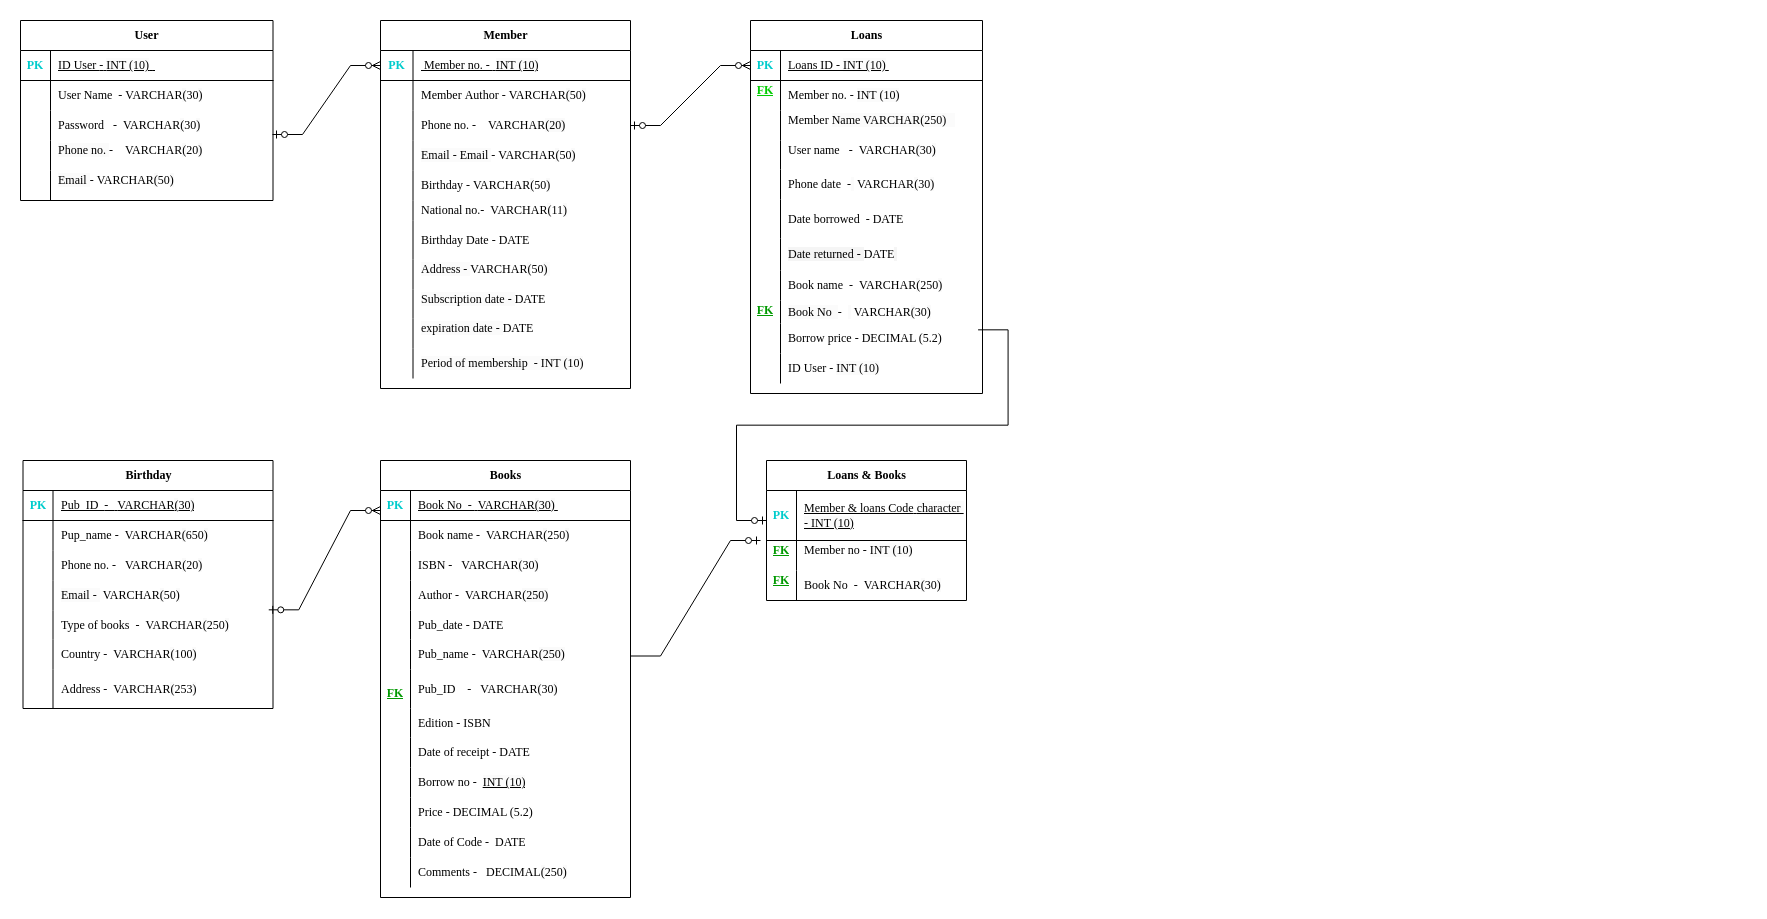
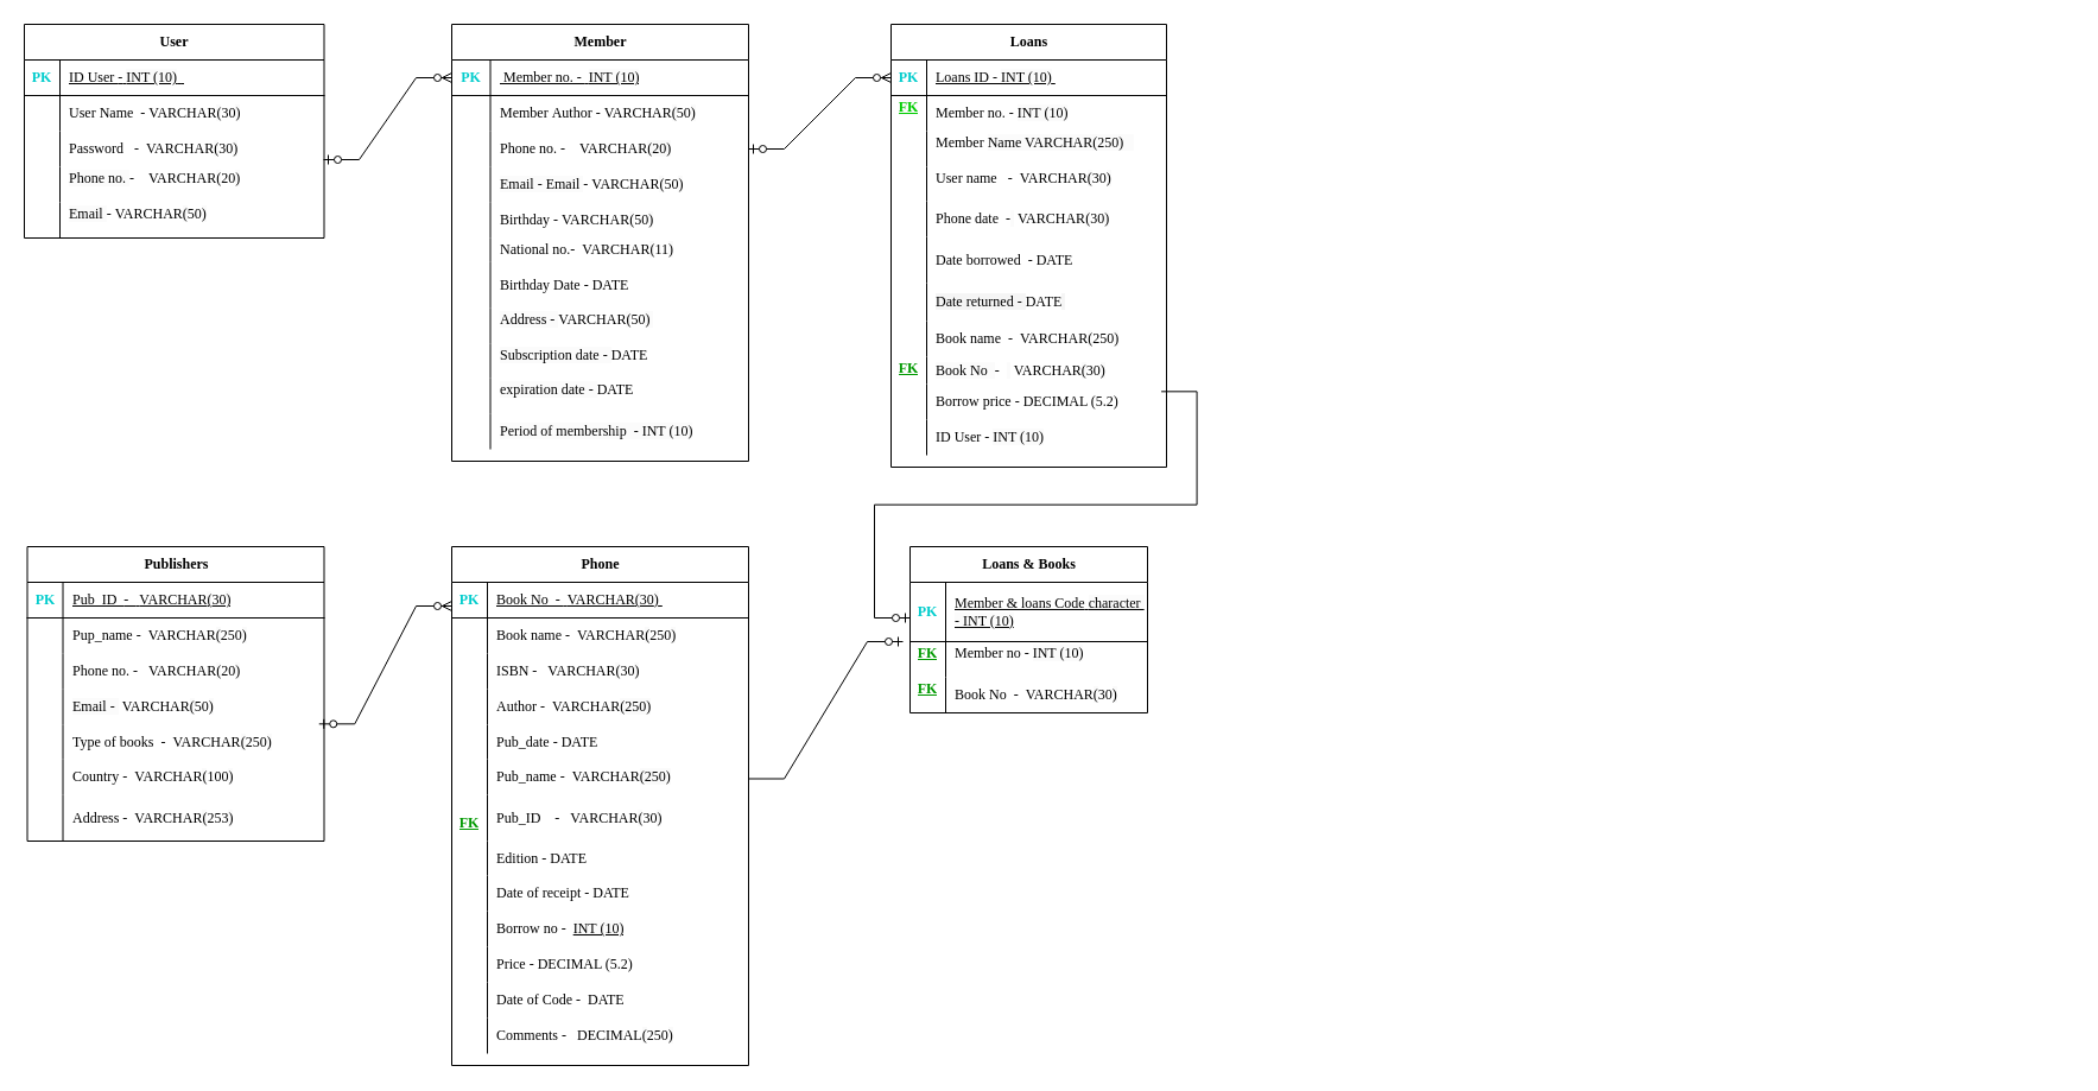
- <mxCell id="80" value="&lt;span&gt;Birthday&lt;/span&gt;" style="shape=table;startSize=30;container=1;collapsible=1;childLayout=tableLayout;fixedRows=1;rowLines=0;fontStyle=1;align=center;resizeLast=1;html=1;verticalAlign=middle;fontSize=12;fontFamily=Tahoma;" vertex="1" parent="1"><mxGeometry x="22.5" y="460" width="250" height="248" as="geometry"><mxRectangle x="290" y="-2120" width="80" height="30" as="alternateBounds" /></mxGeometry></mxCell>
+ <mxCell id="80" value="&lt;span&gt;Publishers&lt;/span&gt;" style="shape=table;startSize=30;container=1;collapsible=1;childLayout=tableLayout;fixedRows=1;rowLines=0;fontStyle=1;align=center;resizeLast=1;html=1;verticalAlign=middle;fontSize=12;fontFamily=Tahoma;" vertex="1" parent="1"><mxGeometry x="22.5" y="460" width="250" height="248" as="geometry"><mxRectangle x="290" y="-2120" width="80" height="30" as="alternateBounds" /></mxGeometry></mxCell>
- <mxCell id="102" value="Books" style="shape=table;startSize=30;container=1;collapsible=1;childLayout=tableLayout;fixedRows=1;rowLines=0;fontStyle=1;align=center;resizeLast=1;html=1;verticalAlign=middle;fontSize=12;fontFamily=Tahoma;" vertex="1" parent="1"><mxGeometry x="380" y="460" width="250" height="437" as="geometry"><mxRectangle x="290" y="-2120" width="80" height="30" as="alternateBounds" /></mxGeometry></mxCell>
+ <mxCell id="102" value="Phone" style="shape=table;startSize=30;container=1;collapsible=1;childLayout=tableLayout;fixedRows=1;rowLines=0;fontStyle=1;align=center;resizeLast=1;html=1;verticalAlign=middle;fontSize=12;fontFamily=Tahoma;" vertex="1" parent="1"><mxGeometry x="380" y="460" width="250" height="437" as="geometry"><mxRectangle x="290" y="-2120" width="80" height="30" as="alternateBounds" /></mxGeometry></mxCell>
- <mxCell id="86" value="Pup_name -&amp;nbsp;&lt;span style=&quot;color: light-dark(rgb(0, 0, 0), rgb(255, 255, 255)); background-color: transparent;&quot;&gt;&amp;nbsp;&lt;/span&gt;&lt;font style=&quot;color: rgb(0, 0, 0);&quot;&gt;&lt;span style=&quot;margin: 0px; padding: 0px; box-sizing: border-box;&quot; class=&quot;type&quot;&gt;VARCHAR&lt;/span&gt;&lt;span style=&quot;background-color: rgb(250, 250, 250);&quot;&gt;(&lt;/span&gt;&lt;span style=&quot;margin: 0px; padding: 0px; box-sizing: border-box;&quot; class=&quot;number&quot;&gt;650&lt;/span&gt;&lt;span style=&quot;background-color: rgb(250, 250, 250);&quot;&gt;)&lt;/span&gt;&lt;/font&gt;&amp;nbsp;" style="shape=partialRectangle;connectable=0;fillColor=none;top=0;left=0;bottom=0;right=0;align=left;spacingLeft=6;overflow=hidden;whiteSpace=wrap;html=1;verticalAlign=middle;fontStyle=0;fontSize=12;fontFamily=Tahoma;" vertex="1" parent="84"><mxGeometry x="30" width="220" height="30" as="geometry"><mxRectangle width="220" height="30" as="alternateBounds" /></mxGeometry></mxCell>
+ <mxCell id="86" value="Pup_name -&amp;nbsp;&lt;span style=&quot;color: light-dark(rgb(0, 0, 0), rgb(255, 255, 255)); background-color: transparent;&quot;&gt;&amp;nbsp;&lt;/span&gt;&lt;font style=&quot;color: rgb(0, 0, 0);&quot;&gt;&lt;span style=&quot;margin: 0px; padding: 0px; box-sizing: border-box;&quot; class=&quot;type&quot;&gt;VARCHAR&lt;/span&gt;&lt;span style=&quot;background-color: rgb(250, 250, 250);&quot;&gt;(&lt;/span&gt;&lt;span style=&quot;margin: 0px; padding: 0px; box-sizing: border-box;&quot; class=&quot;number&quot;&gt;250&lt;/span&gt;&lt;span style=&quot;background-color: rgb(250, 250, 250);&quot;&gt;)&lt;/span&gt;&lt;/font&gt;&amp;nbsp;" style="shape=partialRectangle;connectable=0;fillColor=none;top=0;left=0;bottom=0;right=0;align=left;spacingLeft=6;overflow=hidden;whiteSpace=wrap;html=1;verticalAlign=middle;fontStyle=0;fontSize=12;fontFamily=Tahoma;" vertex="1" parent="84"><mxGeometry x="30" width="220" height="30" as="geometry"><mxRectangle width="220" height="30" as="alternateBounds" /></mxGeometry></mxCell>
- <mxCell id="126" value="&lt;div&gt;Edition - ISBN&amp;nbsp;&lt;/div&gt;" style="shape=partialRectangle;connectable=0;fillColor=none;top=0;left=0;bottom=0;right=0;align=left;spacingLeft=6;overflow=hidden;whiteSpace=wrap;html=1;verticalAlign=middle;fontStyle=0;fontSize=12;fontFamily=Tahoma;" vertex="1" parent="124"><mxGeometry x="30" width="220" height="29" as="geometry"><mxRectangle width="220" height="29" as="alternateBounds" /></mxGeometry></mxCell>
+ <mxCell id="126" value="&lt;div&gt;Edition - DATE&amp;nbsp;&lt;/div&gt;" style="shape=partialRectangle;connectable=0;fillColor=none;top=0;left=0;bottom=0;right=0;align=left;spacingLeft=6;overflow=hidden;whiteSpace=wrap;html=1;verticalAlign=middle;fontStyle=0;fontSize=12;fontFamily=Tahoma;" vertex="1" parent="124"><mxGeometry x="30" width="220" height="29" as="geometry"><mxRectangle width="220" height="29" as="alternateBounds" /></mxGeometry></mxCell>
